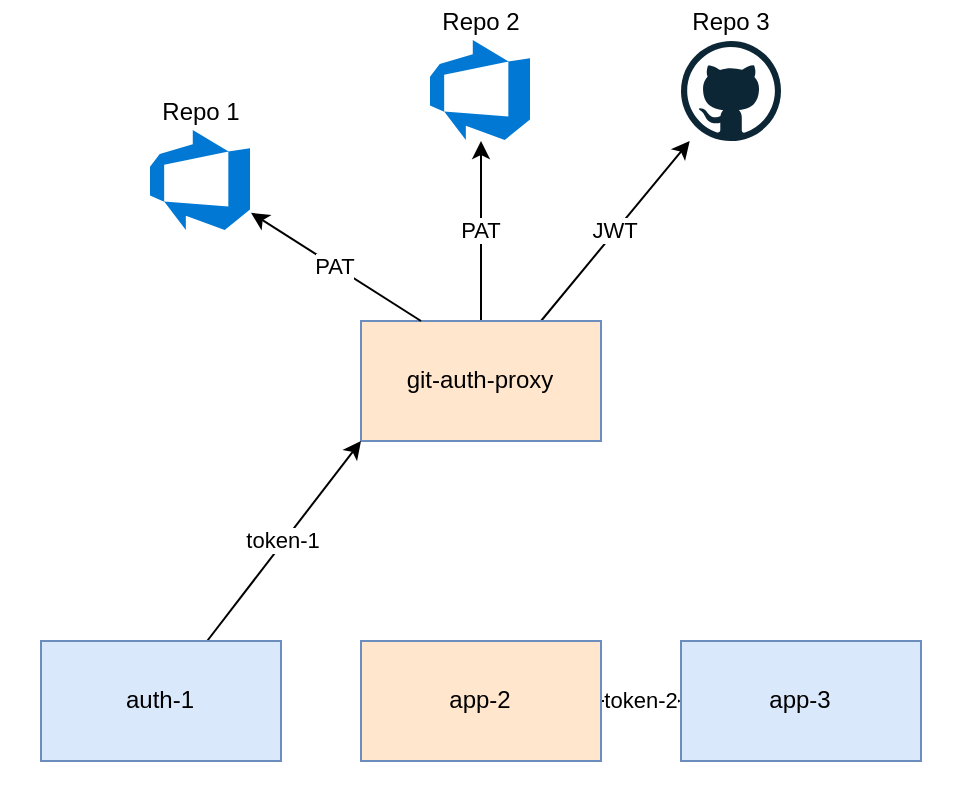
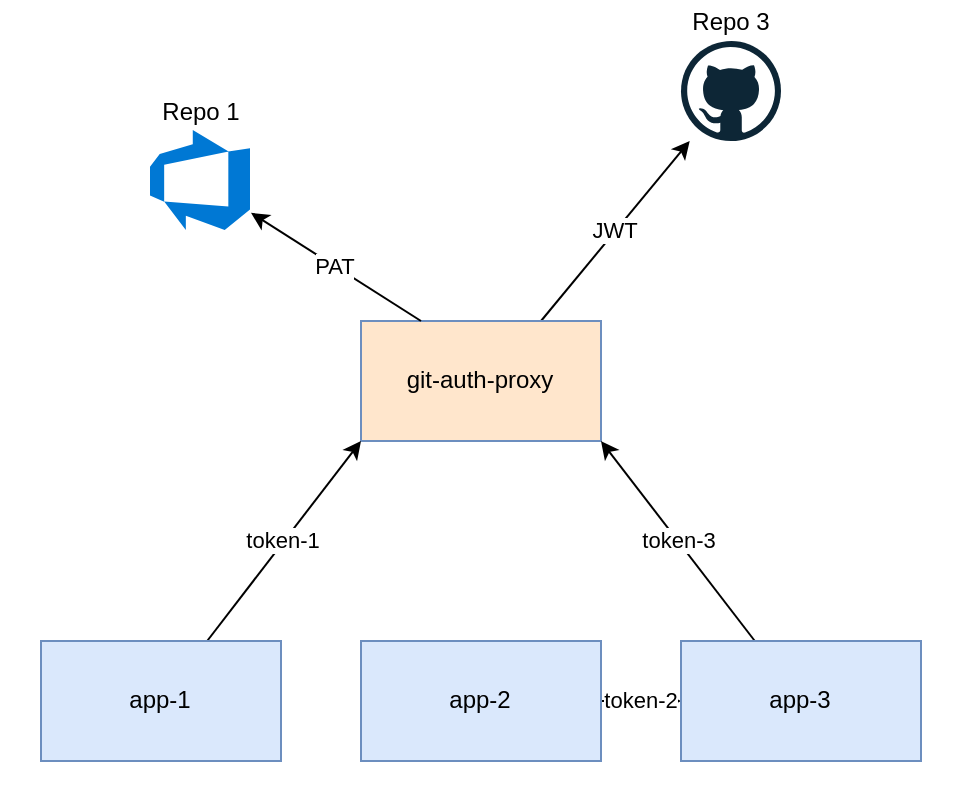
- <mxCell id="5" value="Repo 2" style="aspect=fixed;html=1;points=[];align=center;image;fontSize=12;image=img/lib/mscae/Azure_DevOps.svg;labelPosition=center;verticalLabelPosition=top;verticalAlign=bottom;" parent="1" vertex="1"><mxGeometry x="215" y="20" width="50" height="50" as="geometry" /></mxCell>
- <mxCell id="2" value="PAT" style="edgeStyle=orthogonalEdgeStyle;rounded=0;orthogonalLoop=1;jettySize=auto;html=1;" parent="1" source="4" target="5" edge="1"><mxGeometry relative="1" as="geometry" /></mxCell>
+ <mxCell id="10" value="token-3" style="edgeStyle=none;rounded=0;orthogonalLoop=1;jettySize=auto;html=1;entryX=1;entryY=1;entryDx=0;entryDy=0;" parent="1" source="11" target="4" edge="1"><mxGeometry relative="1" as="geometry" /></mxCell>
- <mxCell id="7" value="auth-1" style="rounded=0;whiteSpace=wrap;html=1;fillColor=#dae8fc;strokeColor=#6c8ebf;" parent="1" vertex="1"><mxGeometry x="20" y="320" width="120" height="60" as="geometry" /></mxCell>
+ <mxCell id="7" value="app-1" style="rounded=0;whiteSpace=wrap;html=1;fillColor=#dae8fc;strokeColor=#6c8ebf;" parent="1" vertex="1"><mxGeometry x="20" y="320" width="120" height="60" as="geometry" /></mxCell>
- <mxCell id="9" value="app-2" style="rounded=0;whiteSpace=wrap;html=1;fillColor=#ffe6cc;strokeColor=#6c8ebf;" parent="1" vertex="1"><mxGeometry x="180" y="320" width="120" height="60" as="geometry" /></mxCell>
+ <mxCell id="9" value="app-2" style="rounded=0;whiteSpace=wrap;html=1;fillColor=#dae8fc;strokeColor=#6c8ebf;" parent="1" vertex="1"><mxGeometry x="180" y="320" width="120" height="60" as="geometry" /></mxCell>
